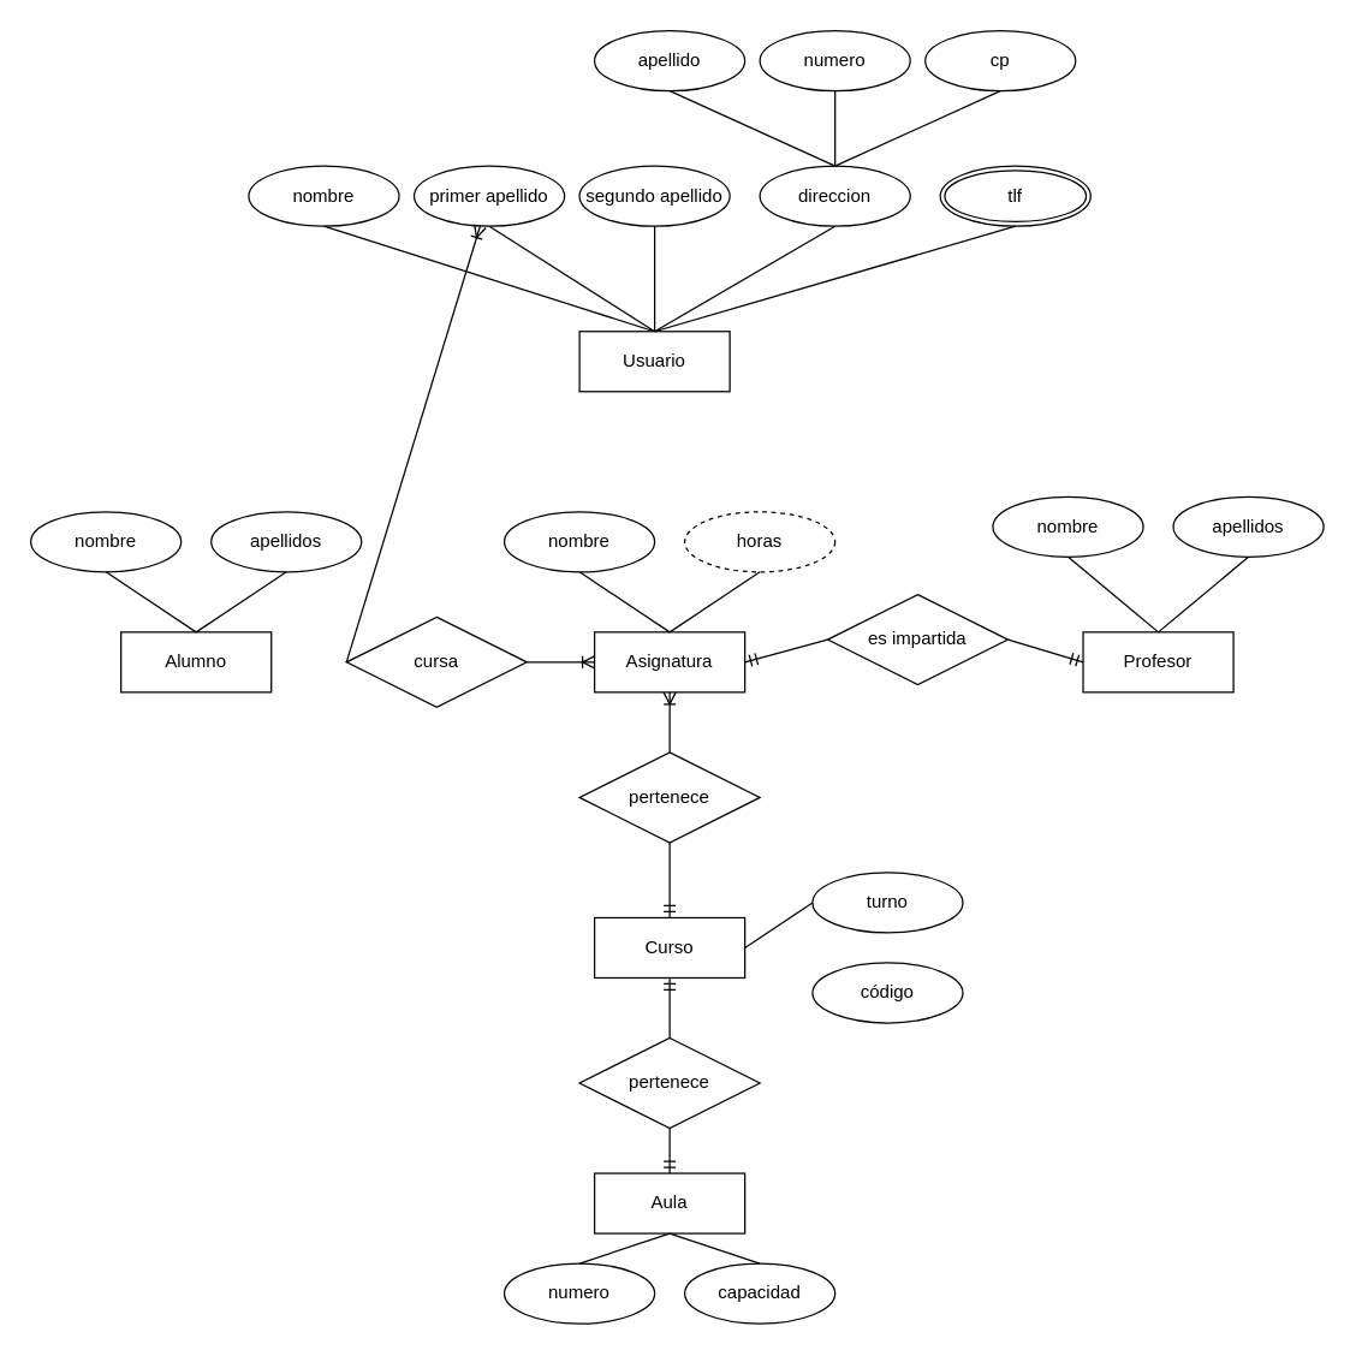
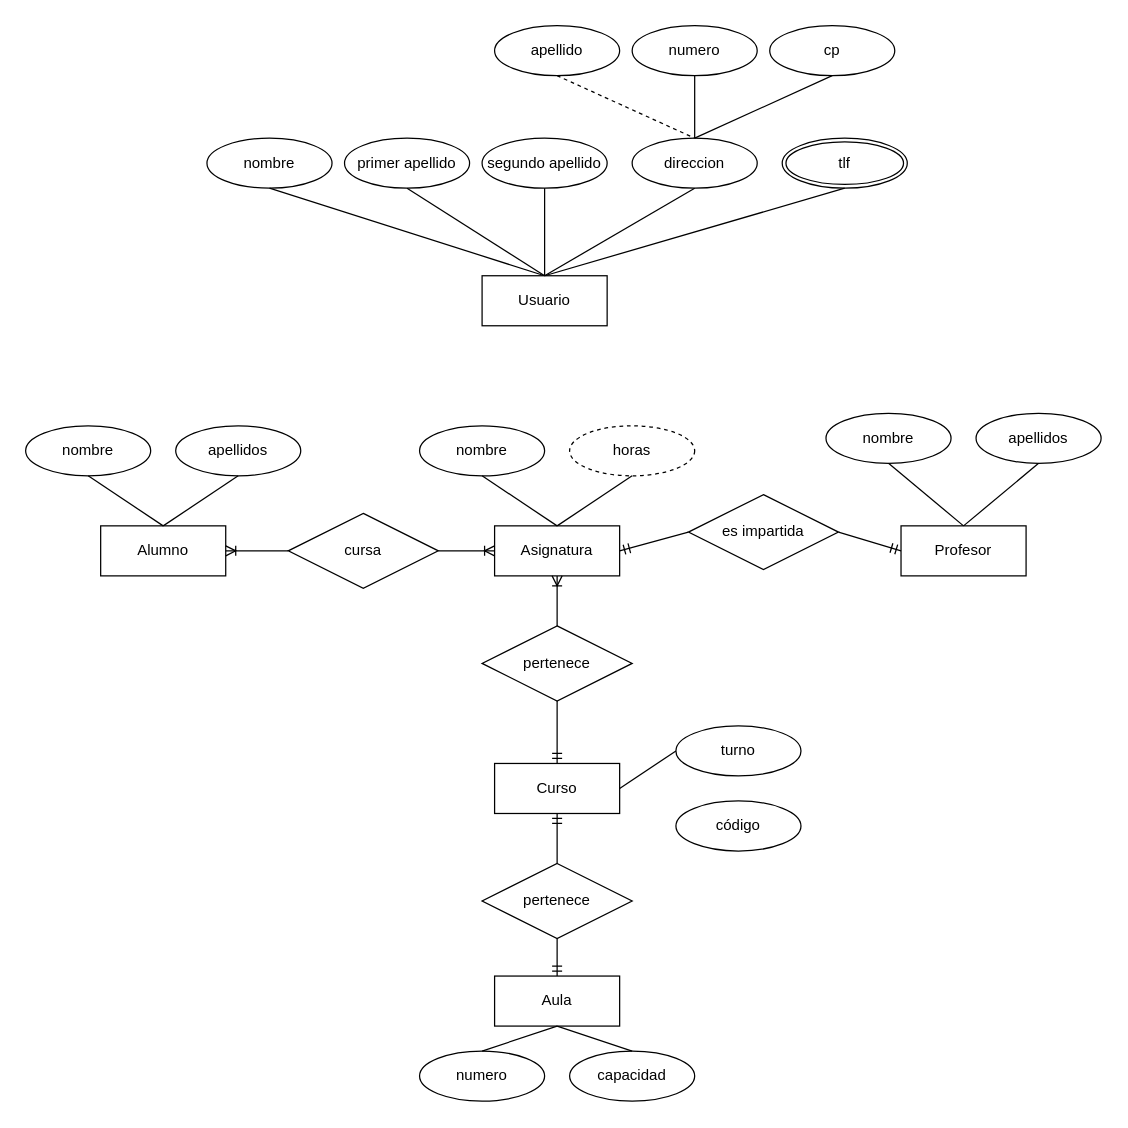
- <mxCell id="14" value="" style="endArrow=none;html=1;rounded=0;curved=1;exitX=0.5;exitY=1;exitDx=0;exitDy=0;entryX=0.5;entryY=0;entryDx=0;entryDy=0;" parent="1" source="11" target="9" edge="1"><mxGeometry relative="1" as="geometry"><mxPoint x="395" y="70" as="sourcePoint" /><mxPoint x="555" y="70" as="targetPoint" /></mxGeometry></mxCell>
+ <mxCell id="14" value="" style="endArrow=none;html=1;rounded=0;curved=1;exitX=0.5;exitY=1;exitDx=0;exitDy=0;entryX=0.5;entryY=0;entryDx=0;entryDy=0;dashed=1;" parent="1" source="11" target="9" edge="1"><mxGeometry relative="1" as="geometry"><mxPoint x="395" y="70" as="sourcePoint" /><mxPoint x="555" y="70" as="targetPoint" /></mxGeometry></mxCell>
- <mxCell id="29" value="" style="fontSize=12;html=1;endArrow=ERoneToMany;rounded=0;exitX=0;exitY=0.5;exitDx=0;exitDy=0;" parent="1" source="22" target="4" edge="1"><mxGeometry width="100" height="100" relative="1" as="geometry"><mxPoint x="280" y="550" as="sourcePoint" /><mxPoint x="380" y="450" as="targetPoint" /></mxGeometry></mxCell>
+ <mxCell id="29" value="" style="fontSize=12;html=1;endArrow=ERoneToMany;rounded=0;entryX=1;entryY=0.5;entryDx=0;entryDy=0;exitX=0;exitY=0.5;exitDx=0;exitDy=0;" parent="1" source="22" target="19" edge="1"><mxGeometry width="100" height="100" relative="1" as="geometry"><mxPoint x="280" y="550" as="sourcePoint" /><mxPoint x="380" y="450" as="targetPoint" /></mxGeometry></mxCell>
